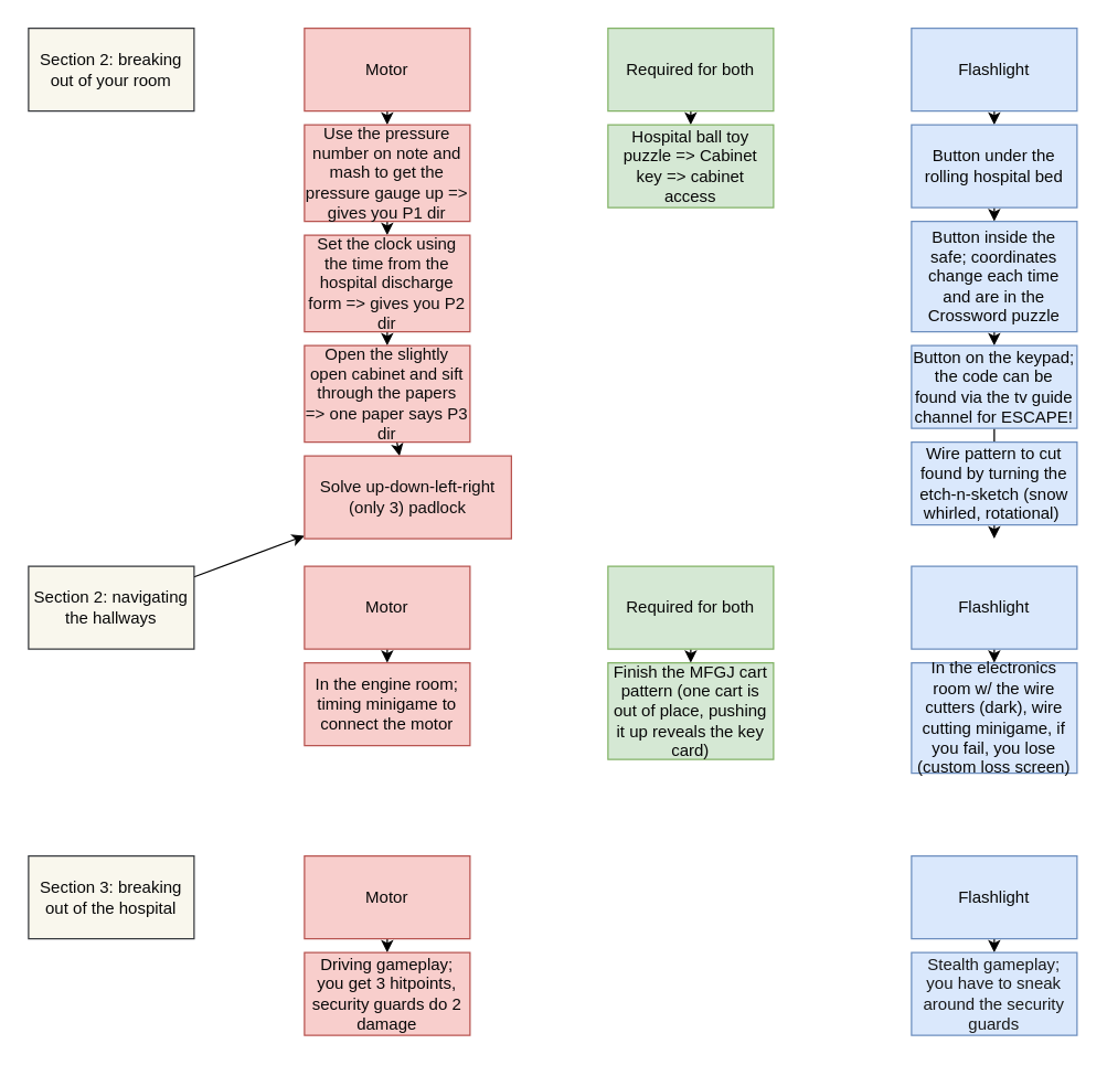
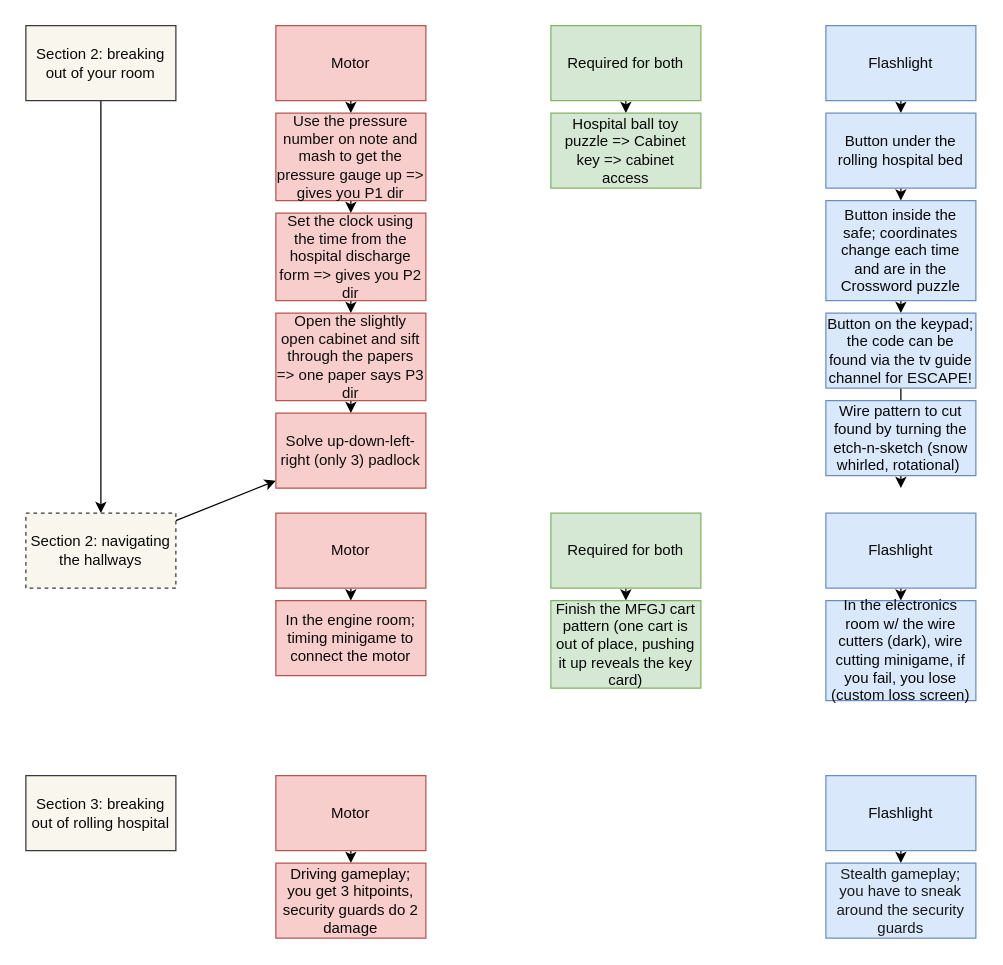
+ <mxCell id="2" value="" style="edgeStyle=none;html=1;fontColor=#080808;" parent="1" source="3" target="5" edge="1"><mxGeometry relative="1" as="geometry" /></mxCell>
- <mxCell id="26" value="&lt;span style=&quot;color: rgb(13 , 13 , 13)&quot;&gt;Solve up-down-left-right (only 3) padlock&lt;/span&gt;" style="whiteSpace=wrap;html=1;fillColor=#f8cecc;strokeColor=#b85450;" parent="1" vertex="1"><mxGeometry x="220" y="330" width="150" height="60" as="geometry" /></mxCell>
+ <mxCell id="26" value="&lt;span style=&quot;color: rgb(13 , 13 , 13)&quot;&gt;Solve up-down-left-right (only 3) padlock&lt;/span&gt;" style="whiteSpace=wrap;html=1;fillColor=#f8cecc;strokeColor=#b85450;" parent="1" vertex="1"><mxGeometry x="220" y="330" width="120" height="60" as="geometry" /></mxCell>
- <mxCell id="5" value="&lt;span style=&quot;color: rgb(8 , 8 , 8)&quot;&gt;Section 2: navigating the hallways&lt;/span&gt;" style="whiteSpace=wrap;html=1;fillColor=#f9f7ed;strokeColor=#36393d;" parent="1" vertex="1"><mxGeometry y="410" width="120" height="60" as="geometry" x="20" /></mxCell>
+ <mxCell id="5" value="&lt;span style=&quot;color: rgb(8 , 8 , 8)&quot;&gt;Section 2: navigating the hallways&lt;/span&gt;" style="whiteSpace=wrap;html=1;fillColor=#f9f7ed;strokeColor=#36393d;dashed=1;" parent="1" vertex="1"><mxGeometry y="410" width="120" height="60" as="geometry" x="20" /></mxCell>
- <mxCell id="6" value="&lt;span style=&quot;color: rgb(8 , 8 , 8)&quot;&gt;Section 3: breaking out of the hospital&lt;/span&gt;" style="whiteSpace=wrap;html=1;fillColor=#f9f7ed;strokeColor=#36393d;" parent="1" vertex="1"><mxGeometry y="620" width="120" height="60" as="geometry" x="20" /></mxCell>
+ <mxCell id="6" value="&lt;span style=&quot;color: rgb(8 , 8 , 8)&quot;&gt;Section 3: breaking out of rolling hospital&lt;/span&gt;" style="whiteSpace=wrap;html=1;fillColor=#f9f7ed;strokeColor=#36393d;" parent="1" vertex="1"><mxGeometry y="620" width="120" height="60" as="geometry" x="20" /></mxCell>
